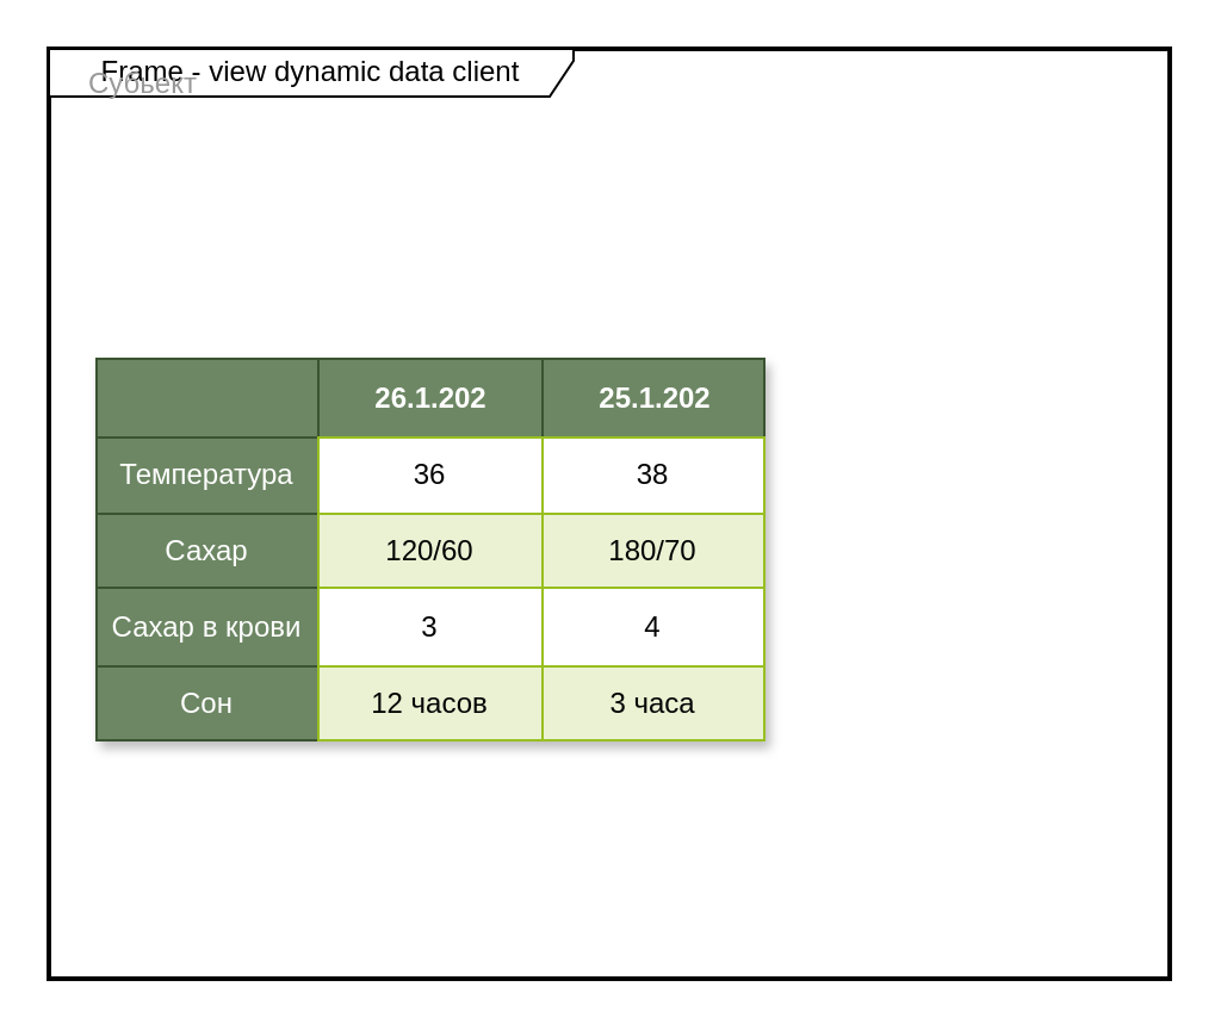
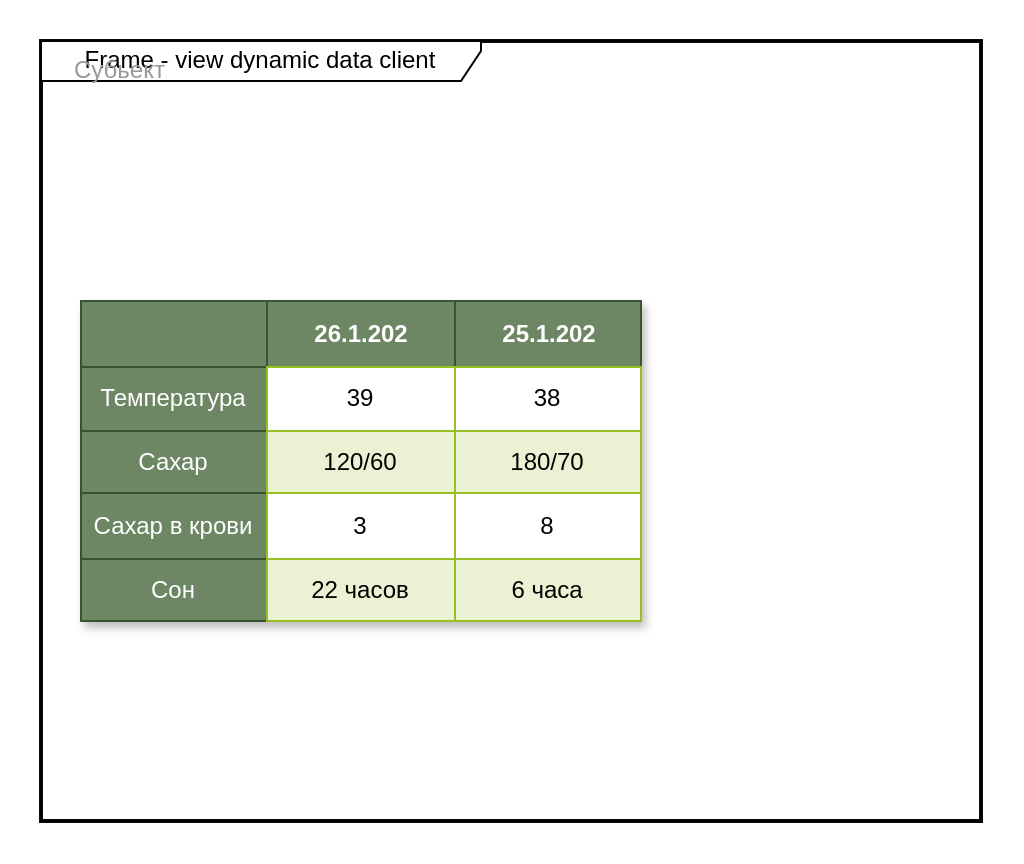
- <mxCell id="12" value="36" style="connectable=0;recursiveResize=0;strokeColor=inherit;fillColor=inherit;align=center;whiteSpace=wrap;html=1;fontColor=#030303;" vertex="1" parent="10"><mxGeometry x="93" width="94" height="32" as="geometry"><mxRectangle width="94" height="32" as="alternateBounds" /></mxGeometry></mxCell>
+ <mxCell id="12" value="39" style="connectable=0;recursiveResize=0;strokeColor=inherit;fillColor=inherit;align=center;whiteSpace=wrap;html=1;fontColor=#030303;" vertex="1" parent="10"><mxGeometry x="93" width="94" height="32" as="geometry"><mxRectangle width="94" height="32" as="alternateBounds" /></mxGeometry></mxCell>
- <mxCell id="21" value="4" style="connectable=0;recursiveResize=0;strokeColor=inherit;fillColor=inherit;fontStyle=0;align=center;whiteSpace=wrap;html=1;fontColor=#030303;" vertex="1" parent="18"><mxGeometry x="187" width="93" height="33" as="geometry"><mxRectangle width="93" height="33" as="alternateBounds" /></mxGeometry></mxCell>
+ <mxCell id="21" value="8" style="connectable=0;recursiveResize=0;strokeColor=inherit;fillColor=inherit;fontStyle=0;align=center;whiteSpace=wrap;html=1;fontColor=#030303;" vertex="1" parent="18"><mxGeometry x="187" width="93" height="33" as="geometry"><mxRectangle width="93" height="33" as="alternateBounds" /></mxGeometry></mxCell>
- <mxCell id="24" value="12 часов" style="connectable=0;recursiveResize=0;strokeColor=inherit;fillColor=inherit;whiteSpace=wrap;html=1;fontColor=#030303;" vertex="1" parent="22"><mxGeometry x="93" width="94" height="31" as="geometry"><mxRectangle width="94" height="31" as="alternateBounds" /></mxGeometry></mxCell>
+ <mxCell id="24" value="22 часов" style="connectable=0;recursiveResize=0;strokeColor=inherit;fillColor=inherit;whiteSpace=wrap;html=1;fontColor=#030303;" vertex="1" parent="22"><mxGeometry x="93" width="94" height="31" as="geometry"><mxRectangle width="94" height="31" as="alternateBounds" /></mxGeometry></mxCell>
- <mxCell id="25" value="3 часа" style="connectable=0;recursiveResize=0;strokeColor=inherit;fillColor=inherit;whiteSpace=wrap;html=1;fontColor=#030303;" vertex="1" parent="22"><mxGeometry x="187" width="93" height="31" as="geometry"><mxRectangle width="93" height="31" as="alternateBounds" /></mxGeometry></mxCell>
+ <mxCell id="25" value="6 часа" style="connectable=0;recursiveResize=0;strokeColor=inherit;fillColor=inherit;whiteSpace=wrap;html=1;fontColor=#030303;" vertex="1" parent="22"><mxGeometry x="187" width="93" height="31" as="geometry"><mxRectangle width="93" height="31" as="alternateBounds" /></mxGeometry></mxCell>
